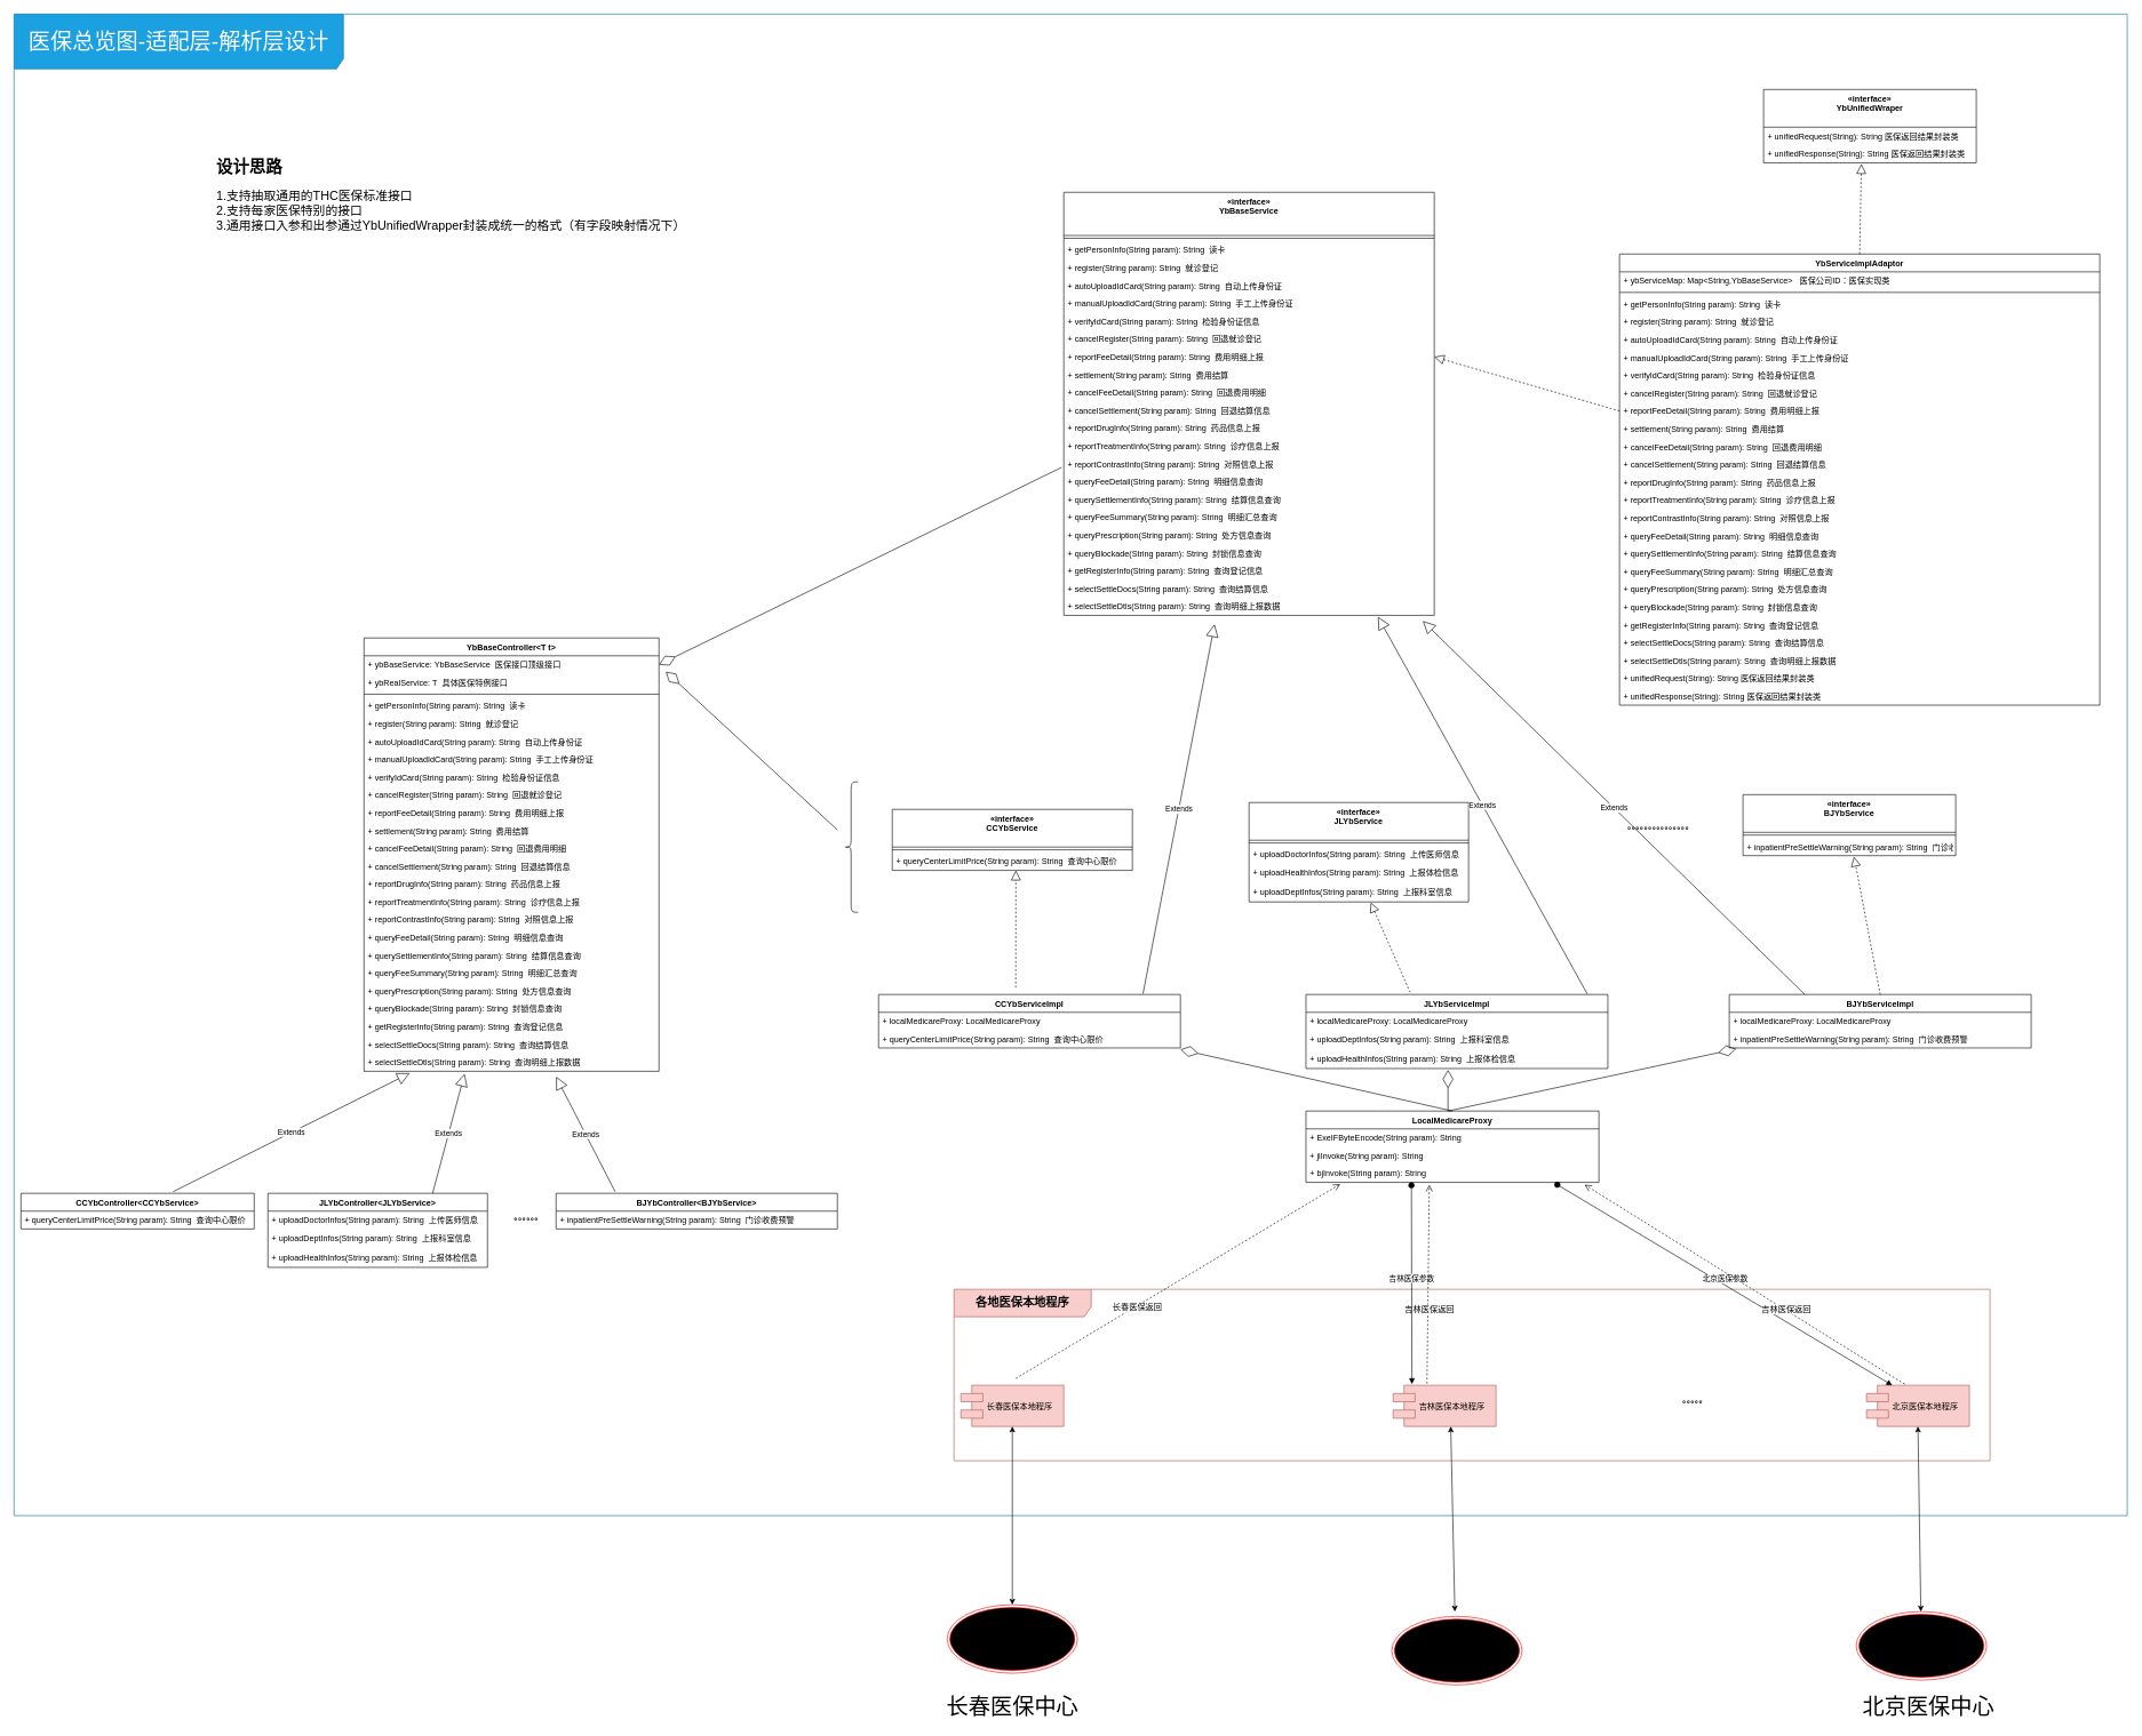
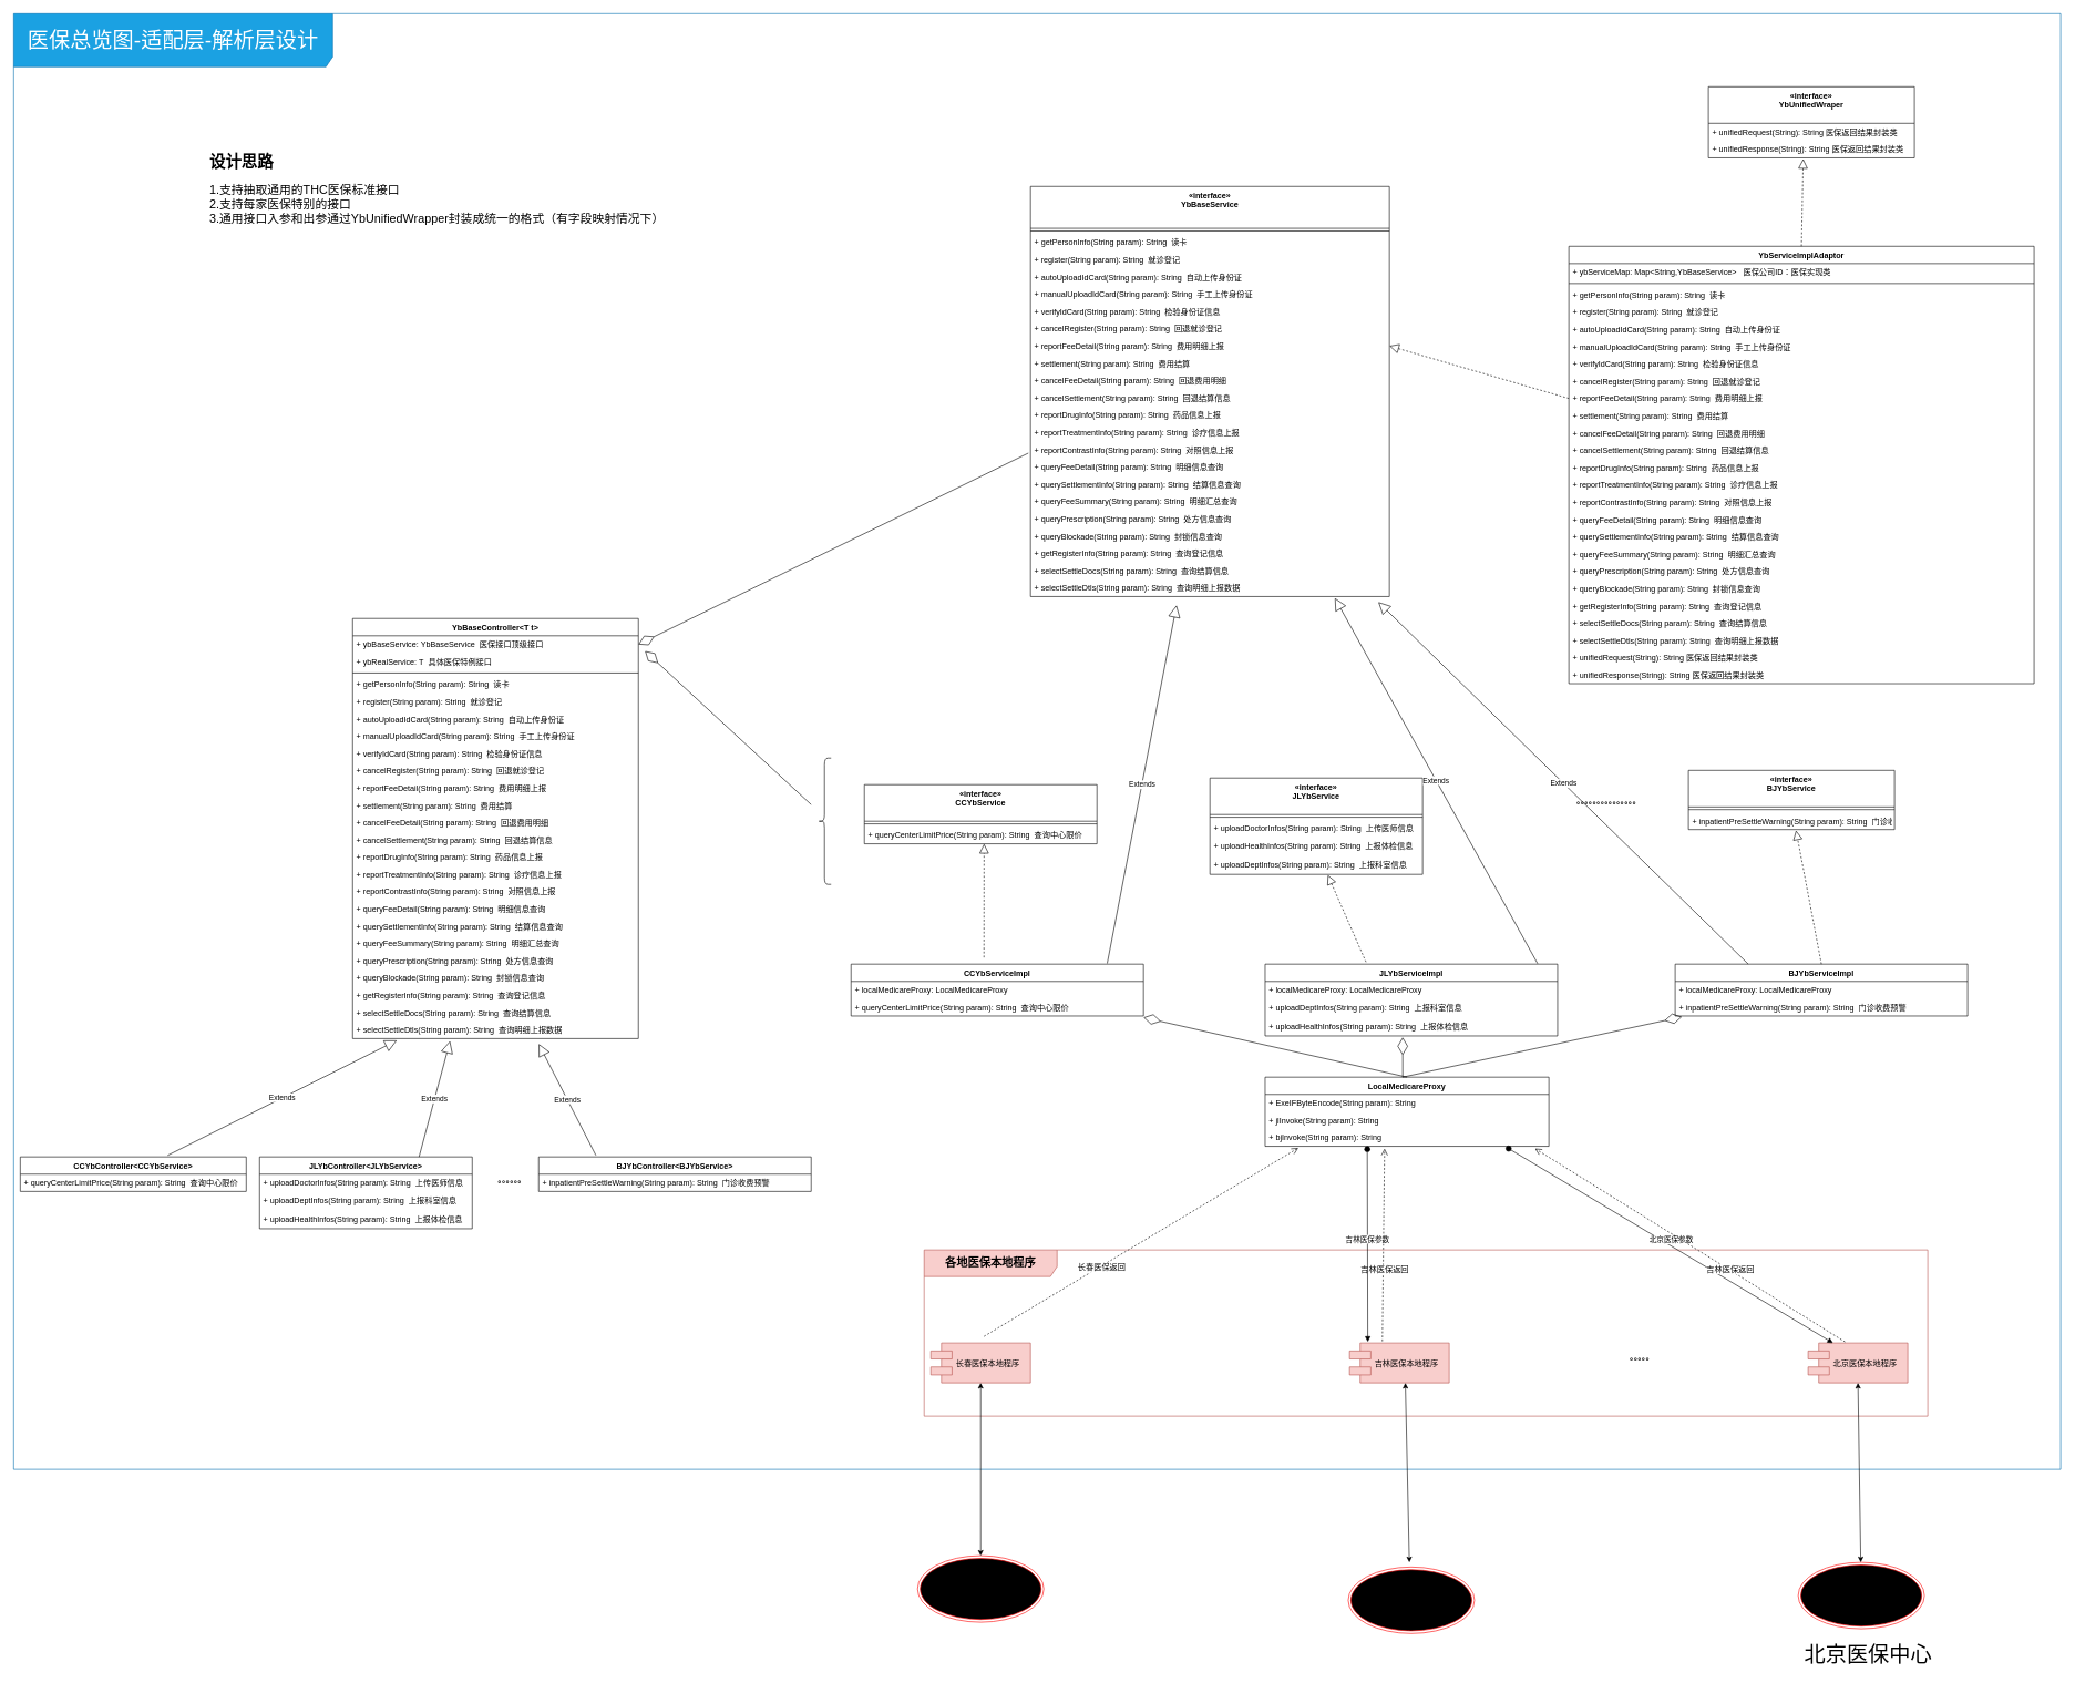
- <mxCell id="139" value="长春医保中心" style="text;html=1;align=center;verticalAlign=middle;resizable=0;points=[];autosize=1;fontSize=32;" parent="1" vertex="1"><mxGeometry x="1370" y="2470" width="210" height="40" as="geometry" /></mxCell>
